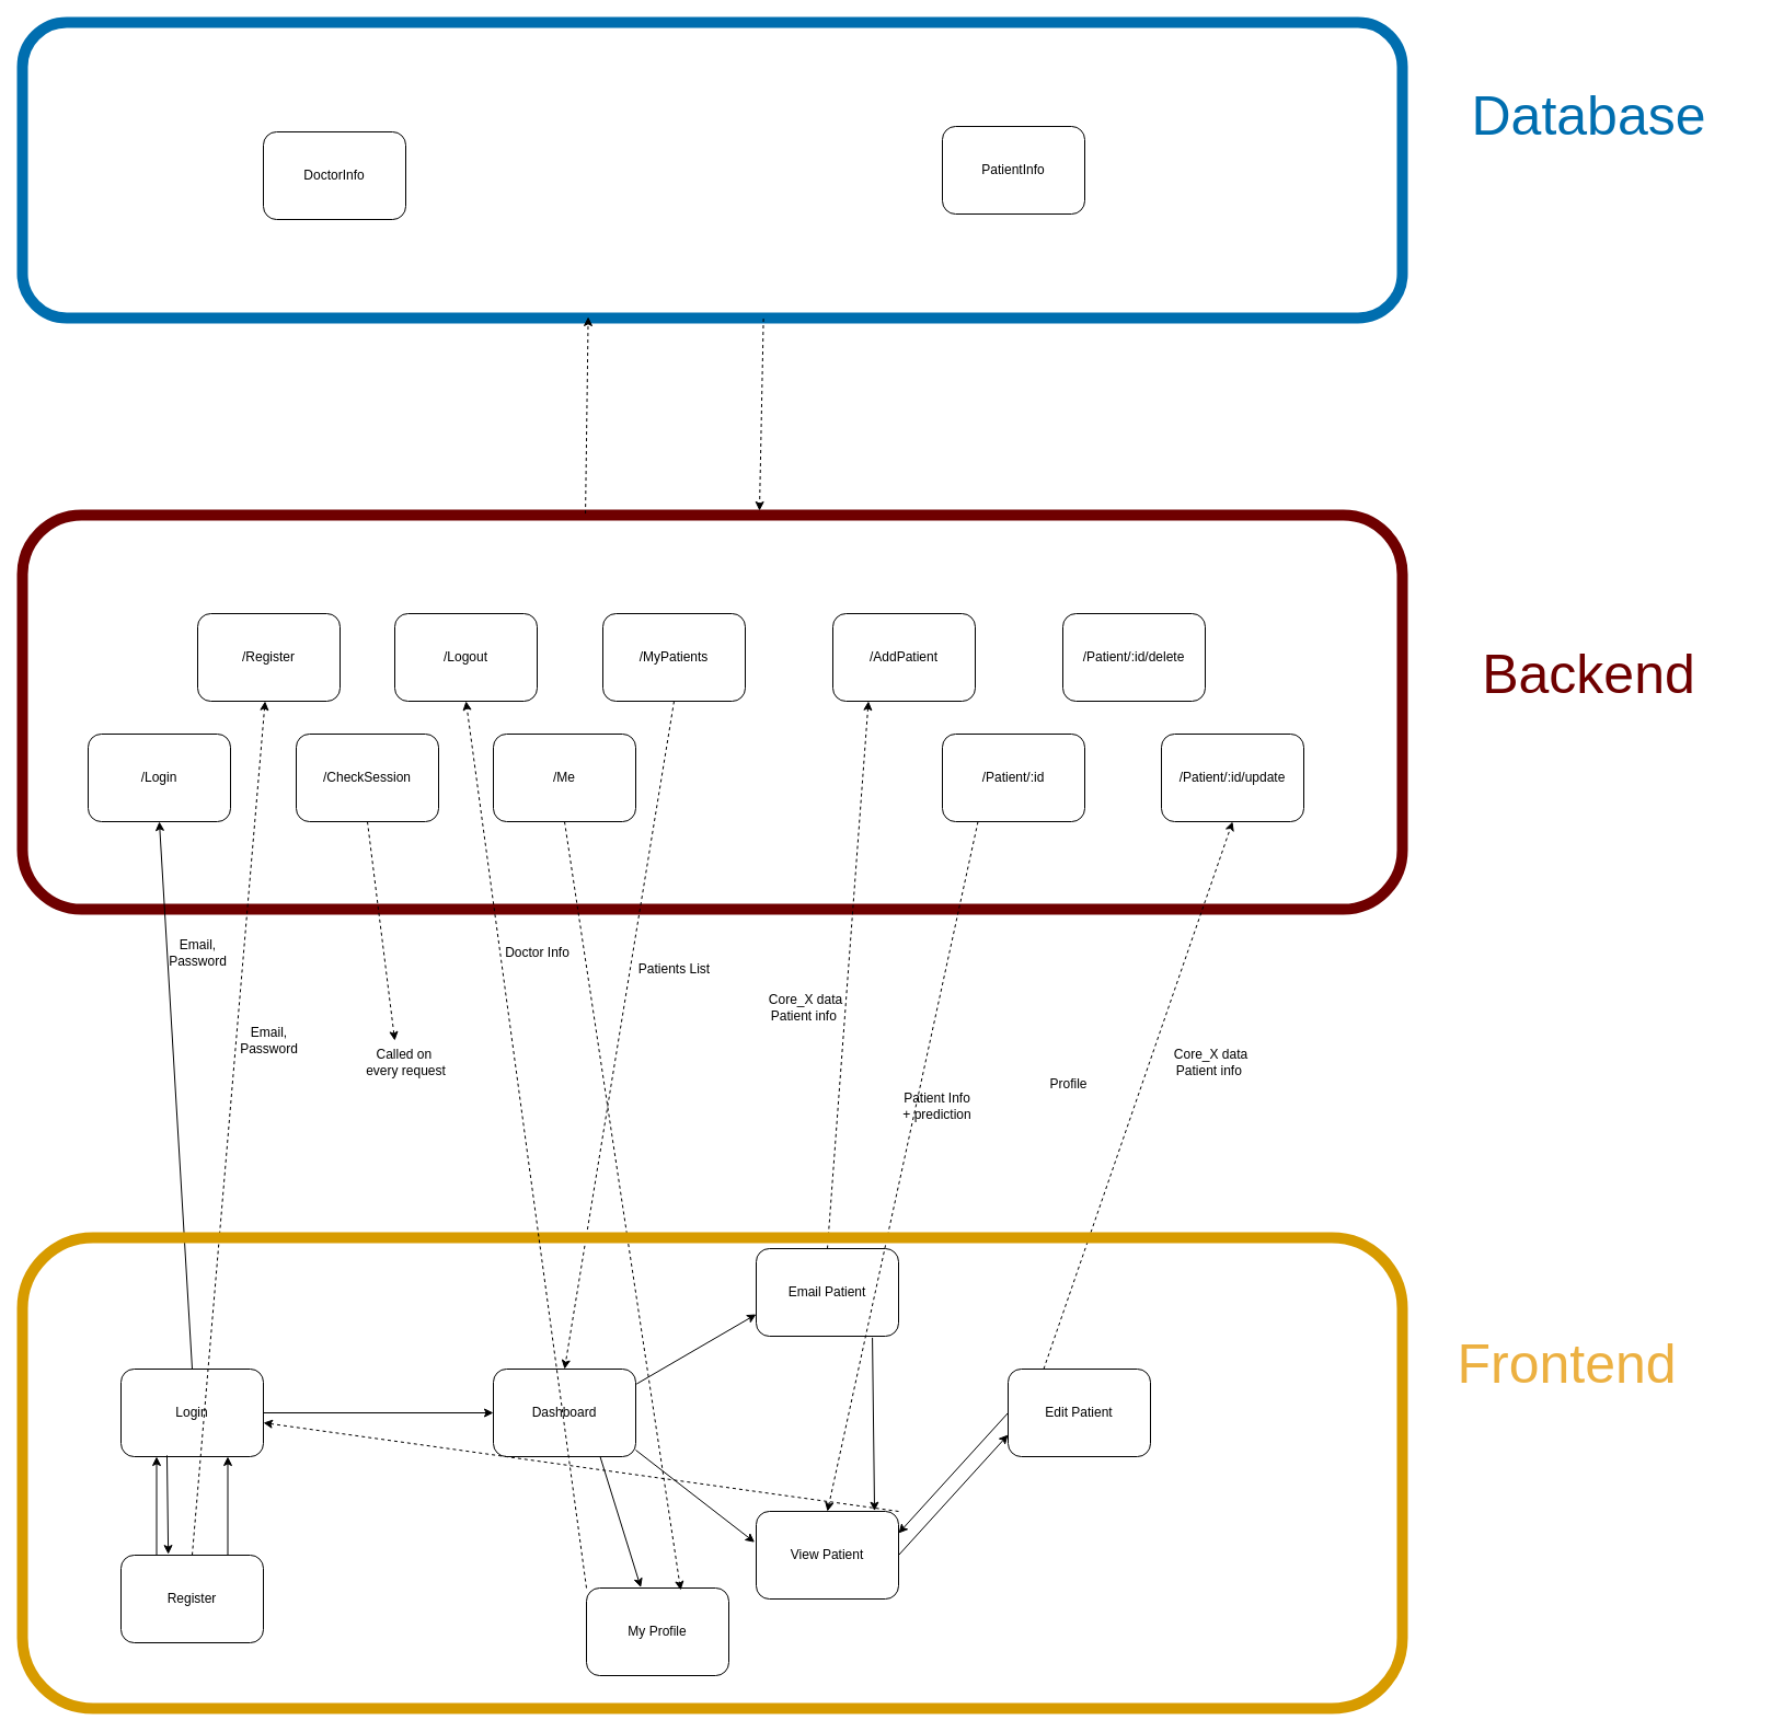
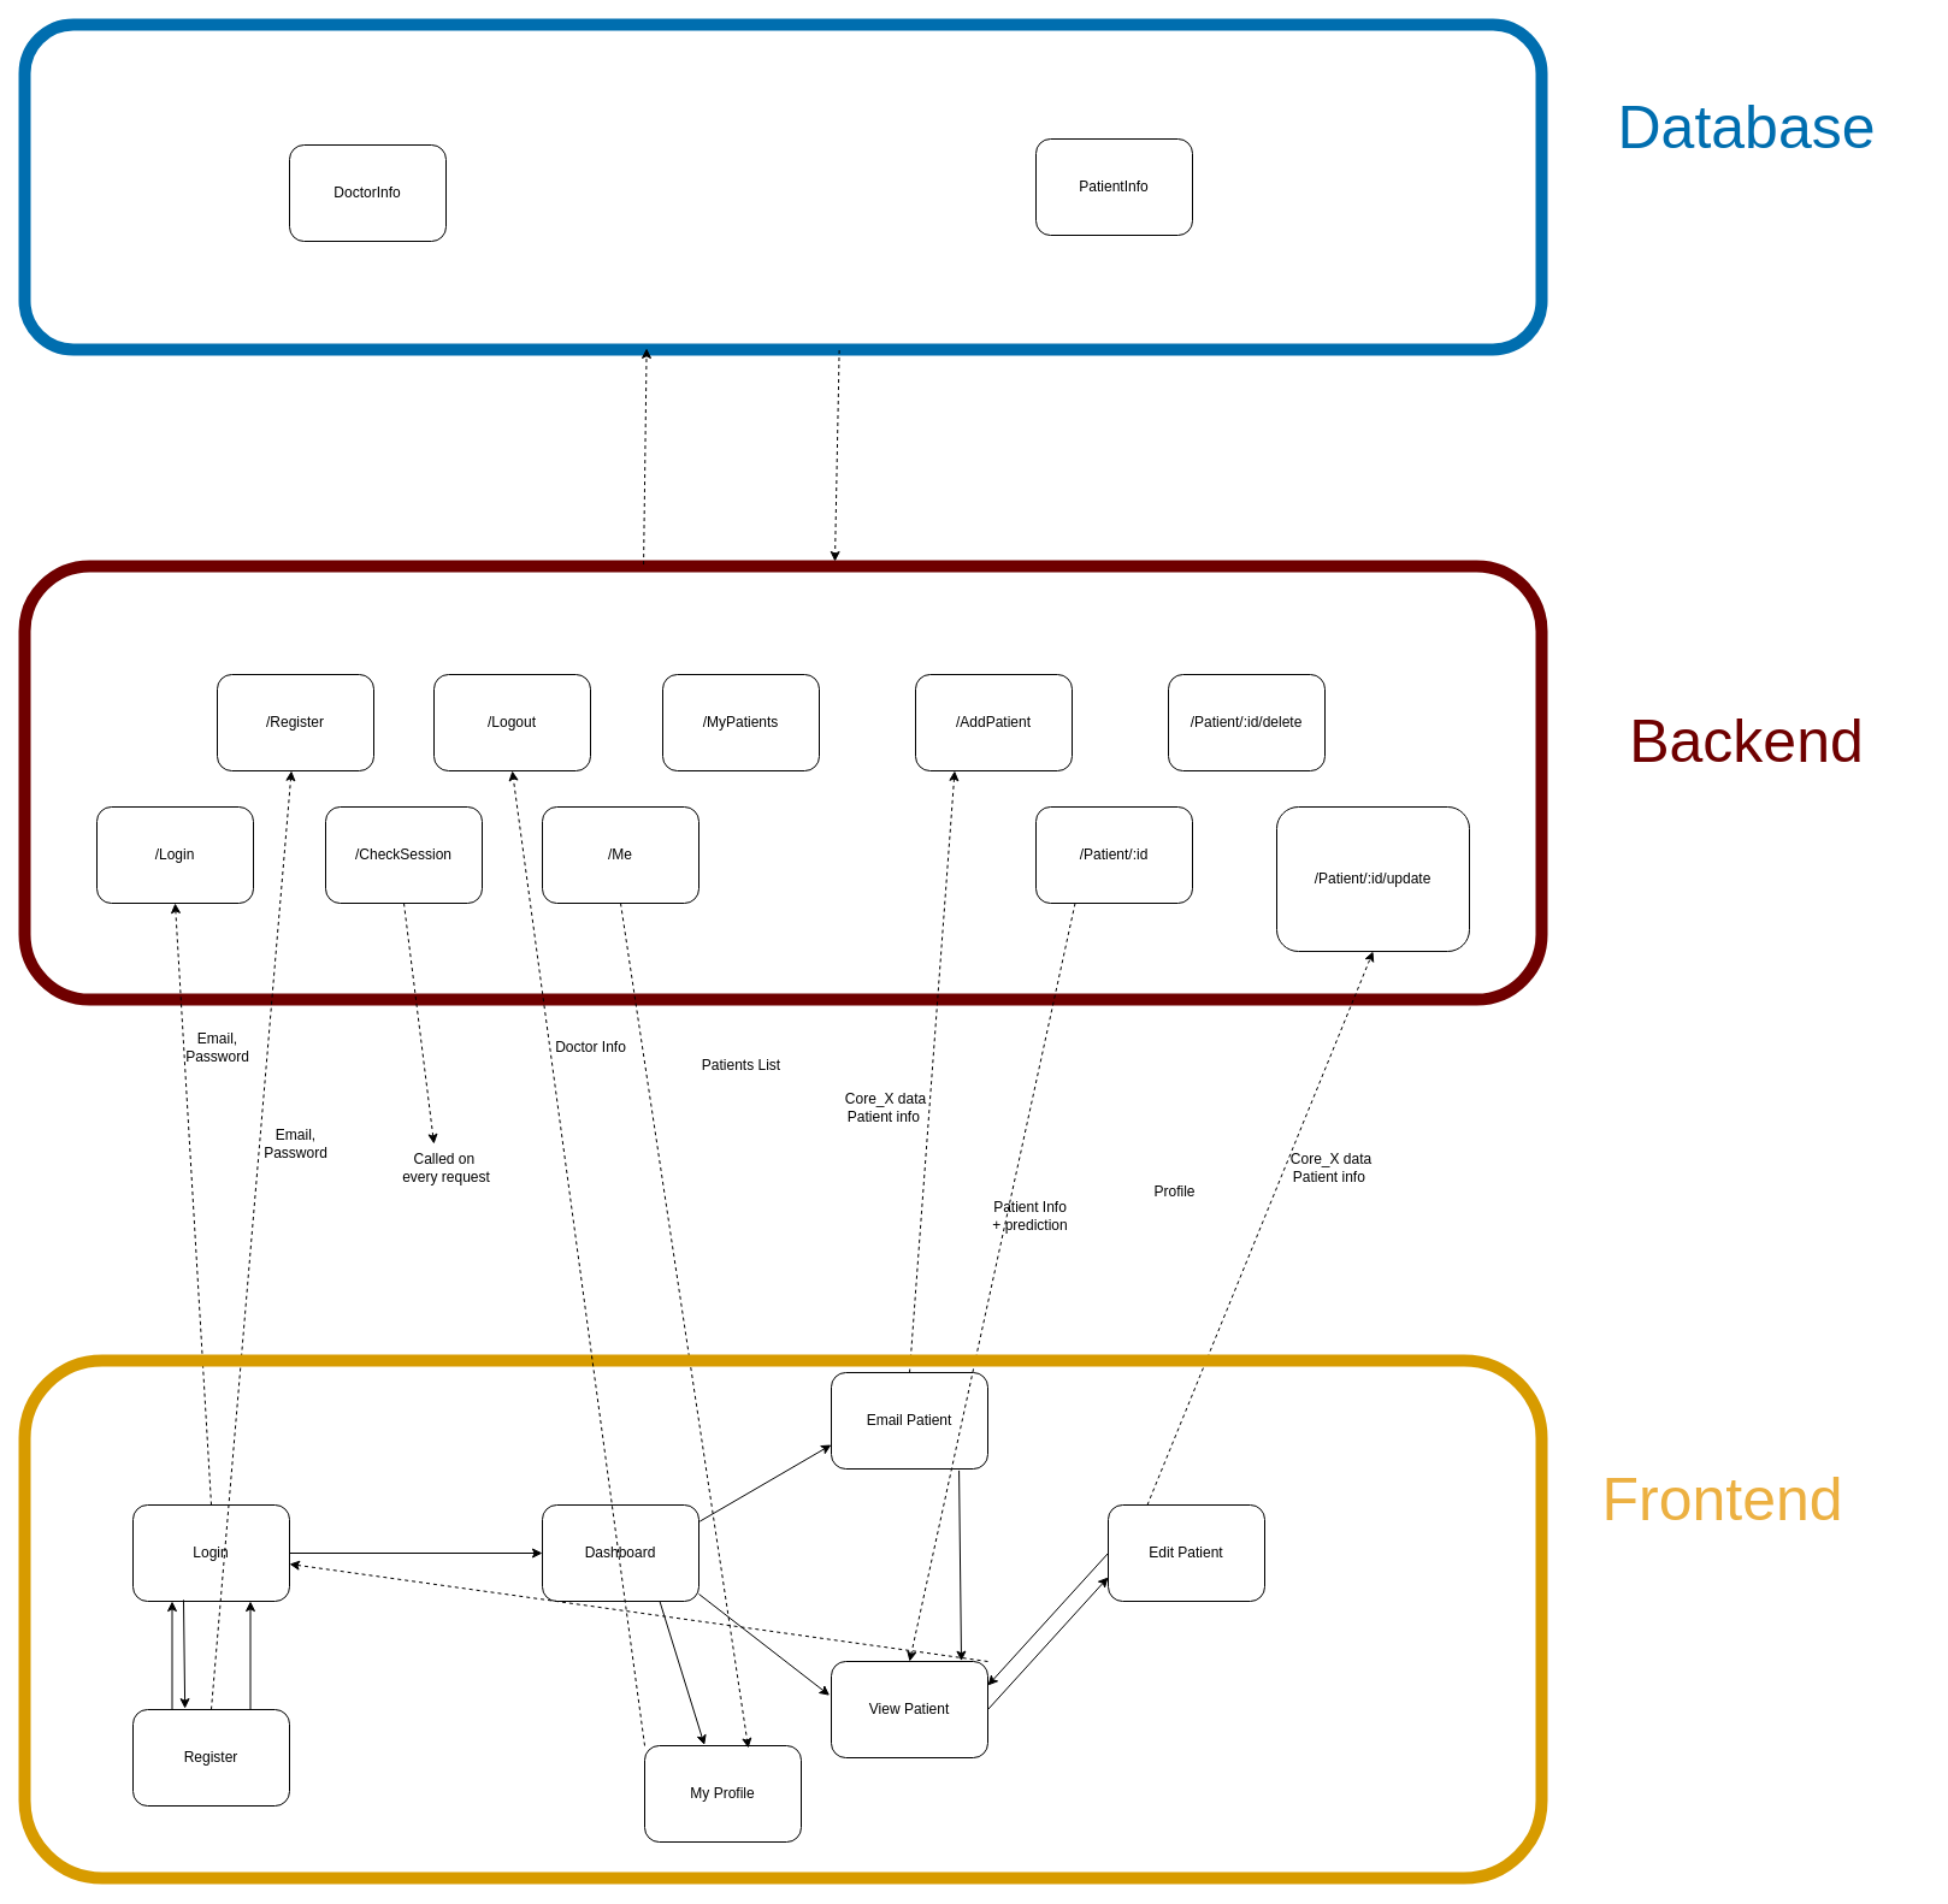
- <mxCell id="48" value="/Patient/:id/update" style="rounded=1;whiteSpace=wrap;html=1;" vertex="1" parent="1"><mxGeometry x="1060" y="670" width="130" height="80" as="geometry" /></mxCell>
+ <mxCell id="48" value="/Patient/:id/update" style="rounded=1;whiteSpace=wrap;html=1;" vertex="1" parent="1"><mxGeometry x="1060" y="670" width="160" height="120" as="geometry" /></mxCell>
- <mxCell id="21" value="" style="endArrow=classic;html=1;rounded=0;exitX=0.5;exitY=1;exitDx=0;exitDy=0;entryX=0.5;entryY=0;entryDx=0;entryDy=0;dashed=1;" edge="1" parent="1" source="44" target="4"><mxGeometry width="50" height="50" relative="1" as="geometry"><mxPoint x="500" y="1160" as="sourcePoint" /><mxPoint x="710" y="790" as="targetPoint" /></mxGeometry></mxCell>
- <mxCell id="12" value="" style="endArrow=classic;html=1;rounded=0;exitX=0.5;exitY=0;exitDx=0;exitDy=0;entryX=0.5;entryY=1;entryDx=0;entryDy=0;dashed=0;" edge="1" parent="1" source="2" target="41"><mxGeometry width="50" height="50" relative="1" as="geometry"><mxPoint x="175" y="1180" as="sourcePoint" /><mxPoint x="385" y="810" as="targetPoint" /></mxGeometry></mxCell>
+ <mxCell id="12" value="" style="endArrow=classic;html=1;rounded=0;exitX=0.5;exitY=0;exitDx=0;exitDy=0;entryX=0.5;entryY=1;entryDx=0;entryDy=0;dashed=1;" edge="1" parent="1" source="2" target="41"><mxGeometry width="50" height="50" relative="1" as="geometry"><mxPoint x="175" y="1180" as="sourcePoint" /><mxPoint x="385" y="810" as="targetPoint" /></mxGeometry></mxCell>
